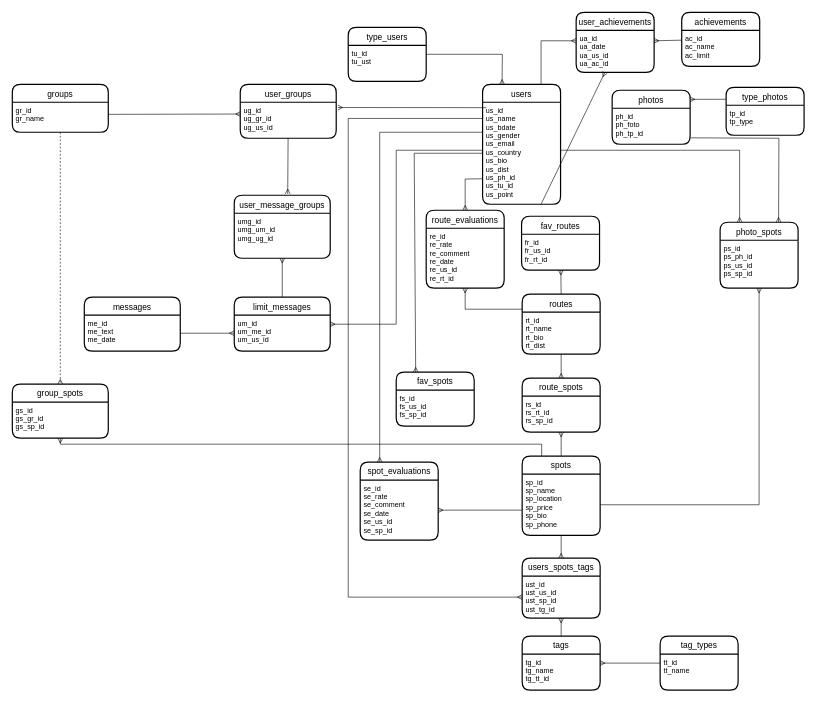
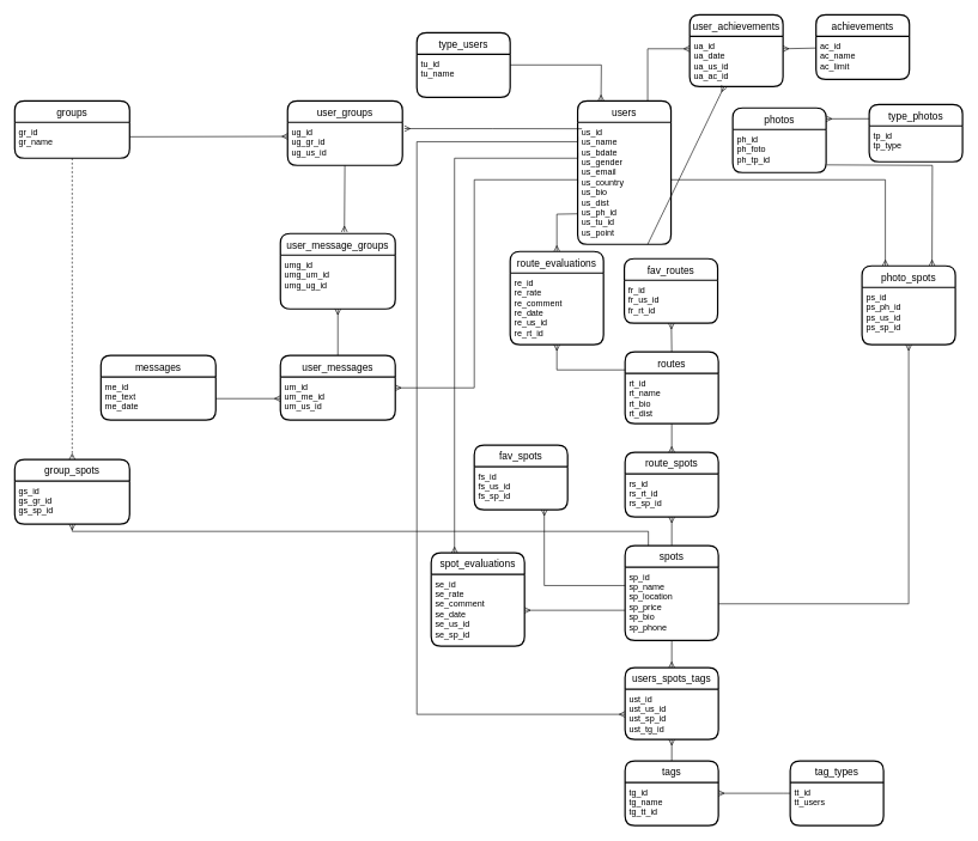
- <mxCell id="14" value="tu_id&#10;tu_ust" style="align=left;strokeColor=none;fillColor=none;spacingLeft=4;fontSize=12;verticalAlign=top;resizable=0;rotatable=0;part=1;" vertex="1" parent="13"><mxGeometry y="30" width="130" height="60" as="geometry" /></mxCell>
+ <mxCell id="14" value="tu_id&#10;tu_name" style="align=left;strokeColor=none;fillColor=none;spacingLeft=4;fontSize=12;verticalAlign=top;resizable=0;rotatable=0;part=1;" vertex="1" parent="13"><mxGeometry y="30" width="130" height="60" as="geometry" /></mxCell>
- <mxCell id="36" style="edgeStyle=none;rounded=0;orthogonalLoop=1;jettySize=auto;html=1;startArrow=none;startFill=0;endArrow=ERmany;endFill=0;entryX=0.25;entryY=0;entryDx=0;entryDy=0;exitX=0;exitY=0.5;exitDx=0;exitDy=0;" edge="1" parent="1" source="10" target="33"><mxGeometry relative="1" as="geometry"><mxPoint x="1160" y="520" as="targetPoint" /><Array as="points"><mxPoint x="690" y="255" /></Array><mxPoint x="780" y="250" as="sourcePoint" /></mxGeometry></mxCell>
- <mxCell id="68" value="limit_messages" style="swimlane;childLayout=stackLayout;horizontal=1;startSize=30;horizontalStack=0;rounded=1;fontSize=14;fontStyle=0;strokeWidth=2;resizeParent=0;resizeLast=1;shadow=0;dashed=0;align=center;" vertex="1" parent="1"><mxGeometry x="390" y="495" width="160" height="90" as="geometry" /></mxCell>
+ <mxCell id="68" value="user_messages" style="swimlane;childLayout=stackLayout;horizontal=1;startSize=30;horizontalStack=0;rounded=1;fontSize=14;fontStyle=0;strokeWidth=2;resizeParent=0;resizeLast=1;shadow=0;dashed=0;align=center;" vertex="1" parent="1"><mxGeometry x="390" y="495" width="160" height="90" as="geometry" /></mxCell>
+ <mxCell id="35" style="rounded=0;orthogonalLoop=1;jettySize=auto;html=1;startArrow=none;startFill=0;endArrow=ERmany;endFill=0;edgeStyle=orthogonalEdgeStyle;exitX=0;exitY=0.25;exitDx=0;exitDy=0;entryX=0.75;entryY=1;entryDx=0;entryDy=0;" edge="1" parent="1" source="21" target="34"><mxGeometry relative="1" as="geometry"><mxPoint x="840" y="840" as="sourcePoint" /><mxPoint x="758" y="750" as="targetPoint" /><Array as="points"><mxPoint x="758" y="815" /></Array></mxGeometry></mxCell>
- <mxCell id="38" value="tt_id&#10;tt_name" style="align=left;strokeColor=none;fillColor=none;spacingLeft=4;fontSize=12;verticalAlign=top;resizable=0;rotatable=0;part=1;" vertex="1" parent="37"><mxGeometry y="30" width="130" height="60" as="geometry" /></mxCell>
+ <mxCell id="38" value="tt_id&#10;tt_users" style="align=left;strokeColor=none;fillColor=none;spacingLeft=4;fontSize=12;verticalAlign=top;resizable=0;rotatable=0;part=1;" vertex="1" parent="37"><mxGeometry y="30" width="130" height="60" as="geometry" /></mxCell>
